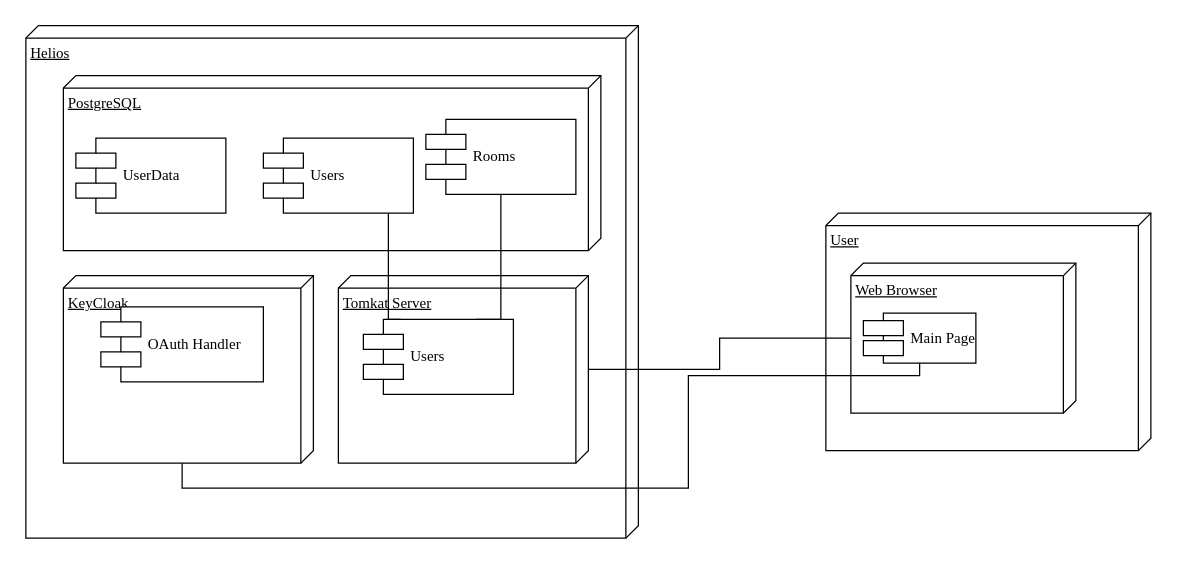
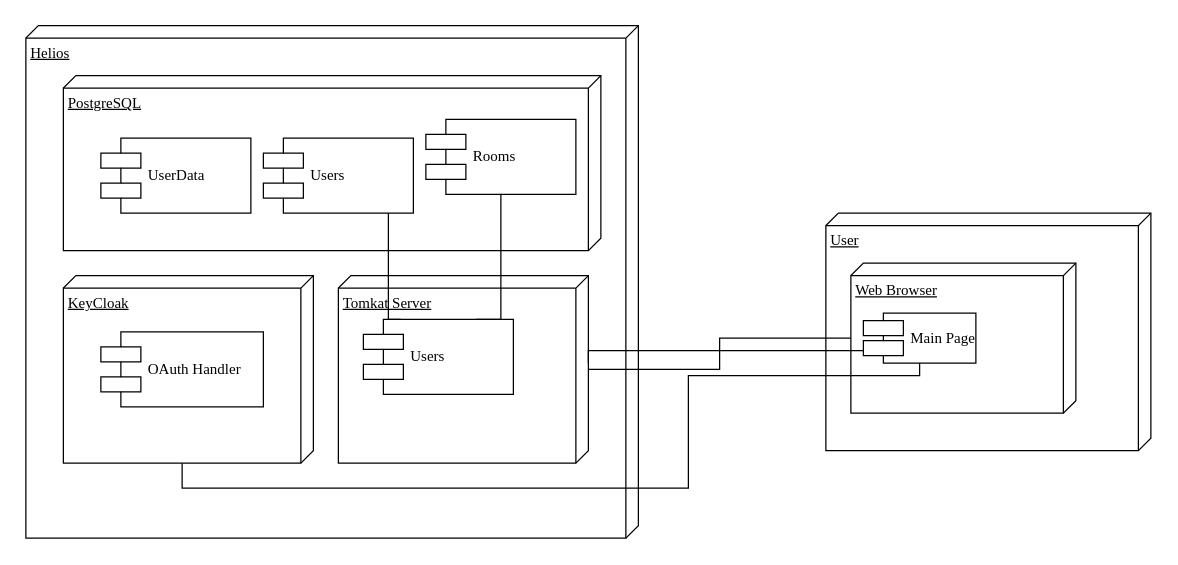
- <mxCell id="10" value="UserData" style="shape=component;align=left;spacingLeft=36;rounded=0;shadow=0;comic=0;labelBackgroundColor=none;strokeWidth=1;fontFamily=Verdana;fontSize=12;html=1;" vertex="1" parent="1"><mxGeometry x="60" y="110" width="120" height="60" as="geometry" /></mxCell>
+ <mxCell id="10" value="UserData" style="shape=component;align=left;spacingLeft=36;rounded=0;shadow=0;comic=0;labelBackgroundColor=none;strokeWidth=1;fontFamily=Verdana;fontSize=12;html=1;" vertex="1" parent="1"><mxGeometry x="80" y="110" width="120" height="60" as="geometry" /></mxCell>
- <mxCell id="12" value="OAuth Handler" style="shape=component;align=left;spacingLeft=36;rounded=0;shadow=0;comic=0;labelBackgroundColor=none;strokeWidth=1;fontFamily=Verdana;fontSize=12;html=1;" vertex="1" parent="1"><mxGeometry x="80" y="245" width="130" height="60" as="geometry" /></mxCell>
+ <mxCell id="12" value="OAuth Handler" style="shape=component;align=left;spacingLeft=36;rounded=0;shadow=0;comic=0;labelBackgroundColor=none;strokeWidth=1;fontFamily=Verdana;fontSize=12;html=1;" vertex="1" parent="1"><mxGeometry x="80" y="265" width="130" height="60" as="geometry" /></mxCell>
+ <mxCell id="18" style="edgeStyle=orthogonalEdgeStyle;rounded=0;orthogonalLoop=1;jettySize=auto;html=1;entryX=0;entryY=0;entryDx=70;entryDy=0;entryPerimeter=0;endArrow=none;endFill=0;" edge="1" parent="1" source="17" target="8"><mxGeometry relative="1" as="geometry"><Array as="points"><mxPoint x="470" y="280" /></Array></mxGeometry></mxCell>
